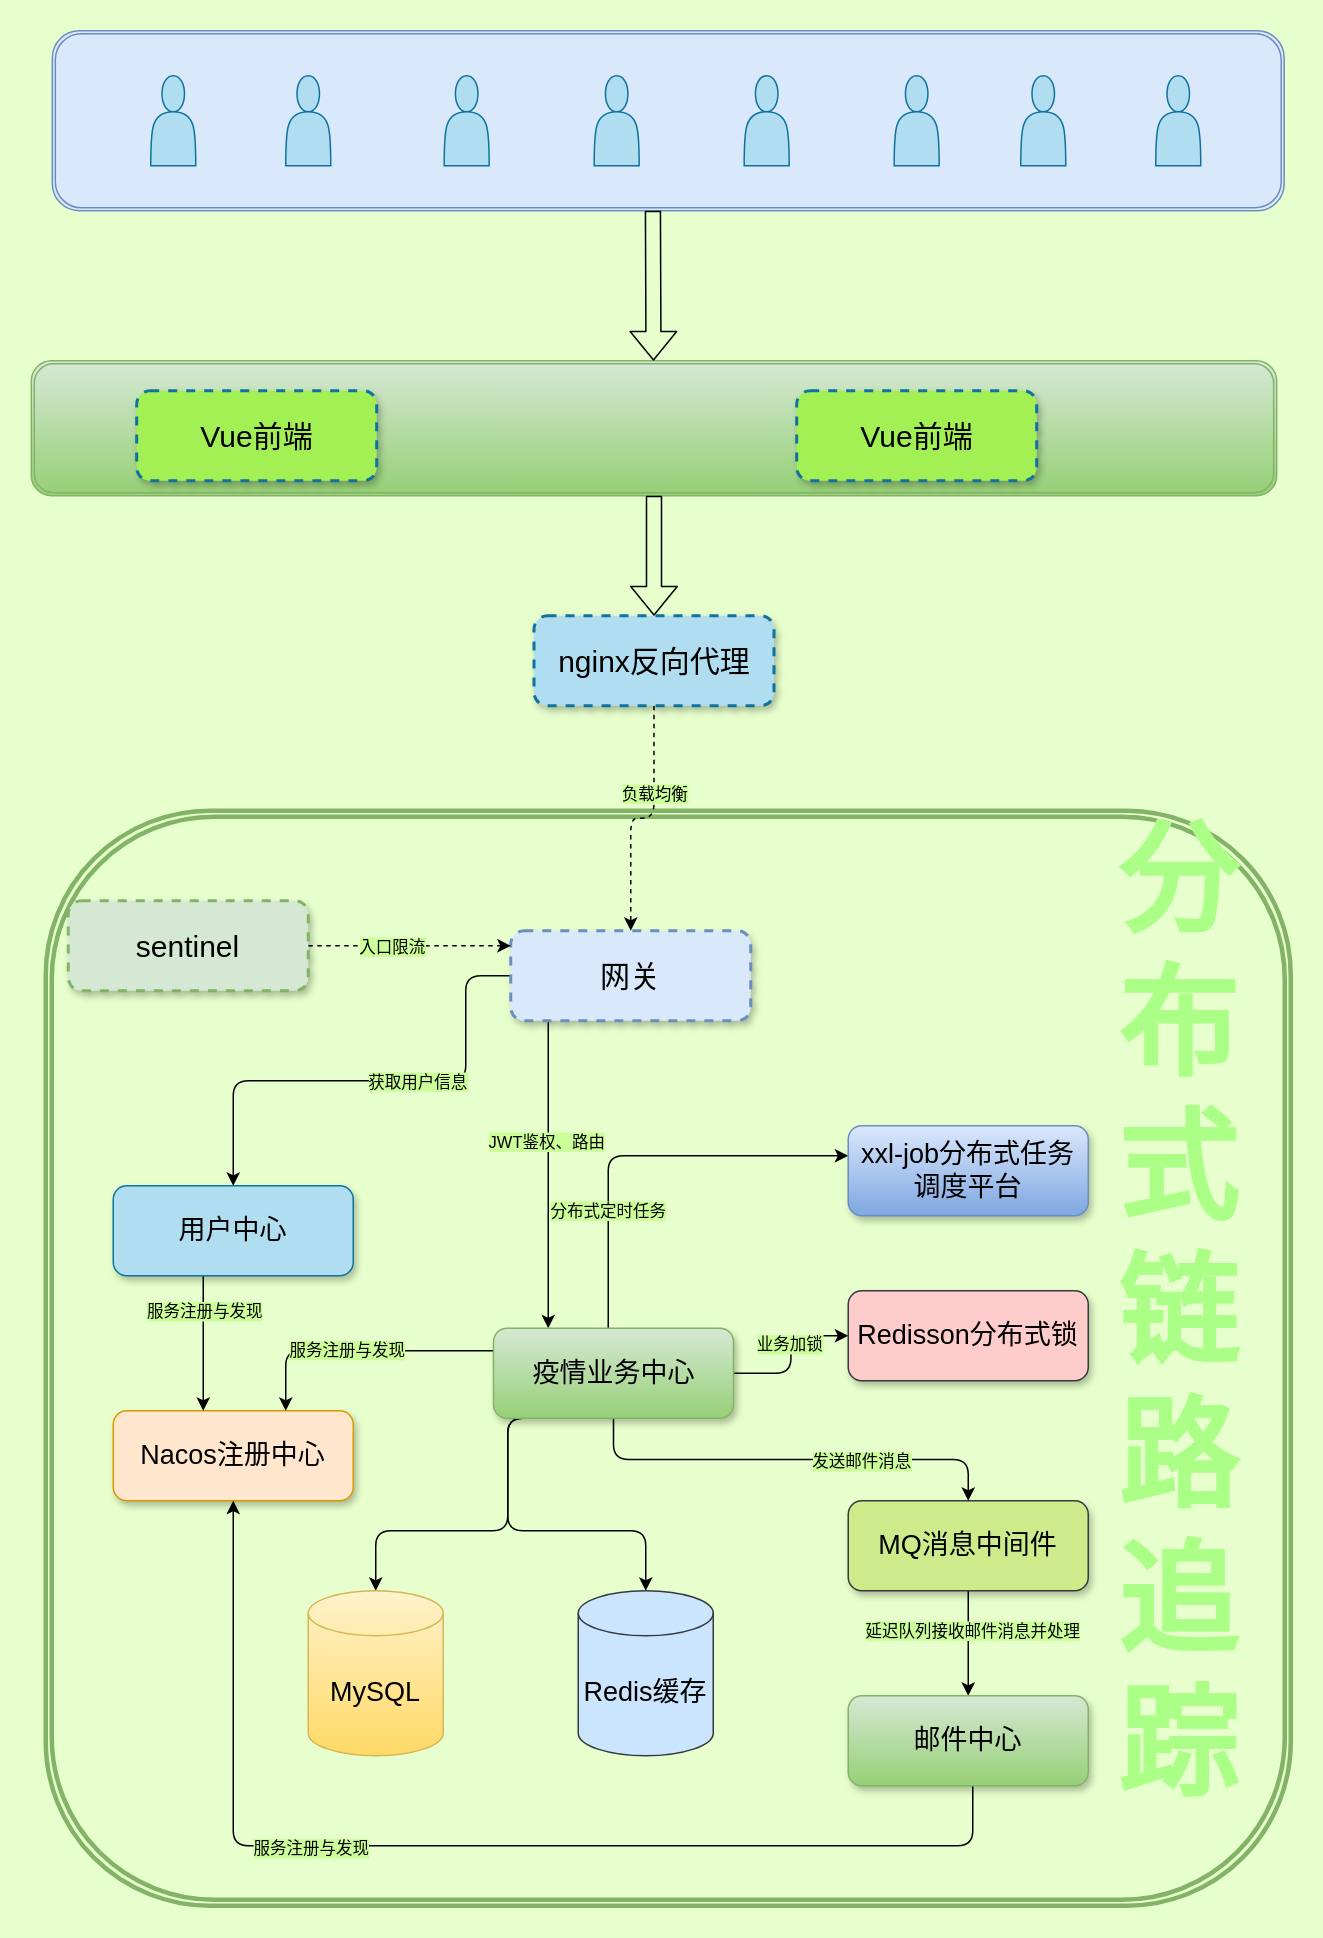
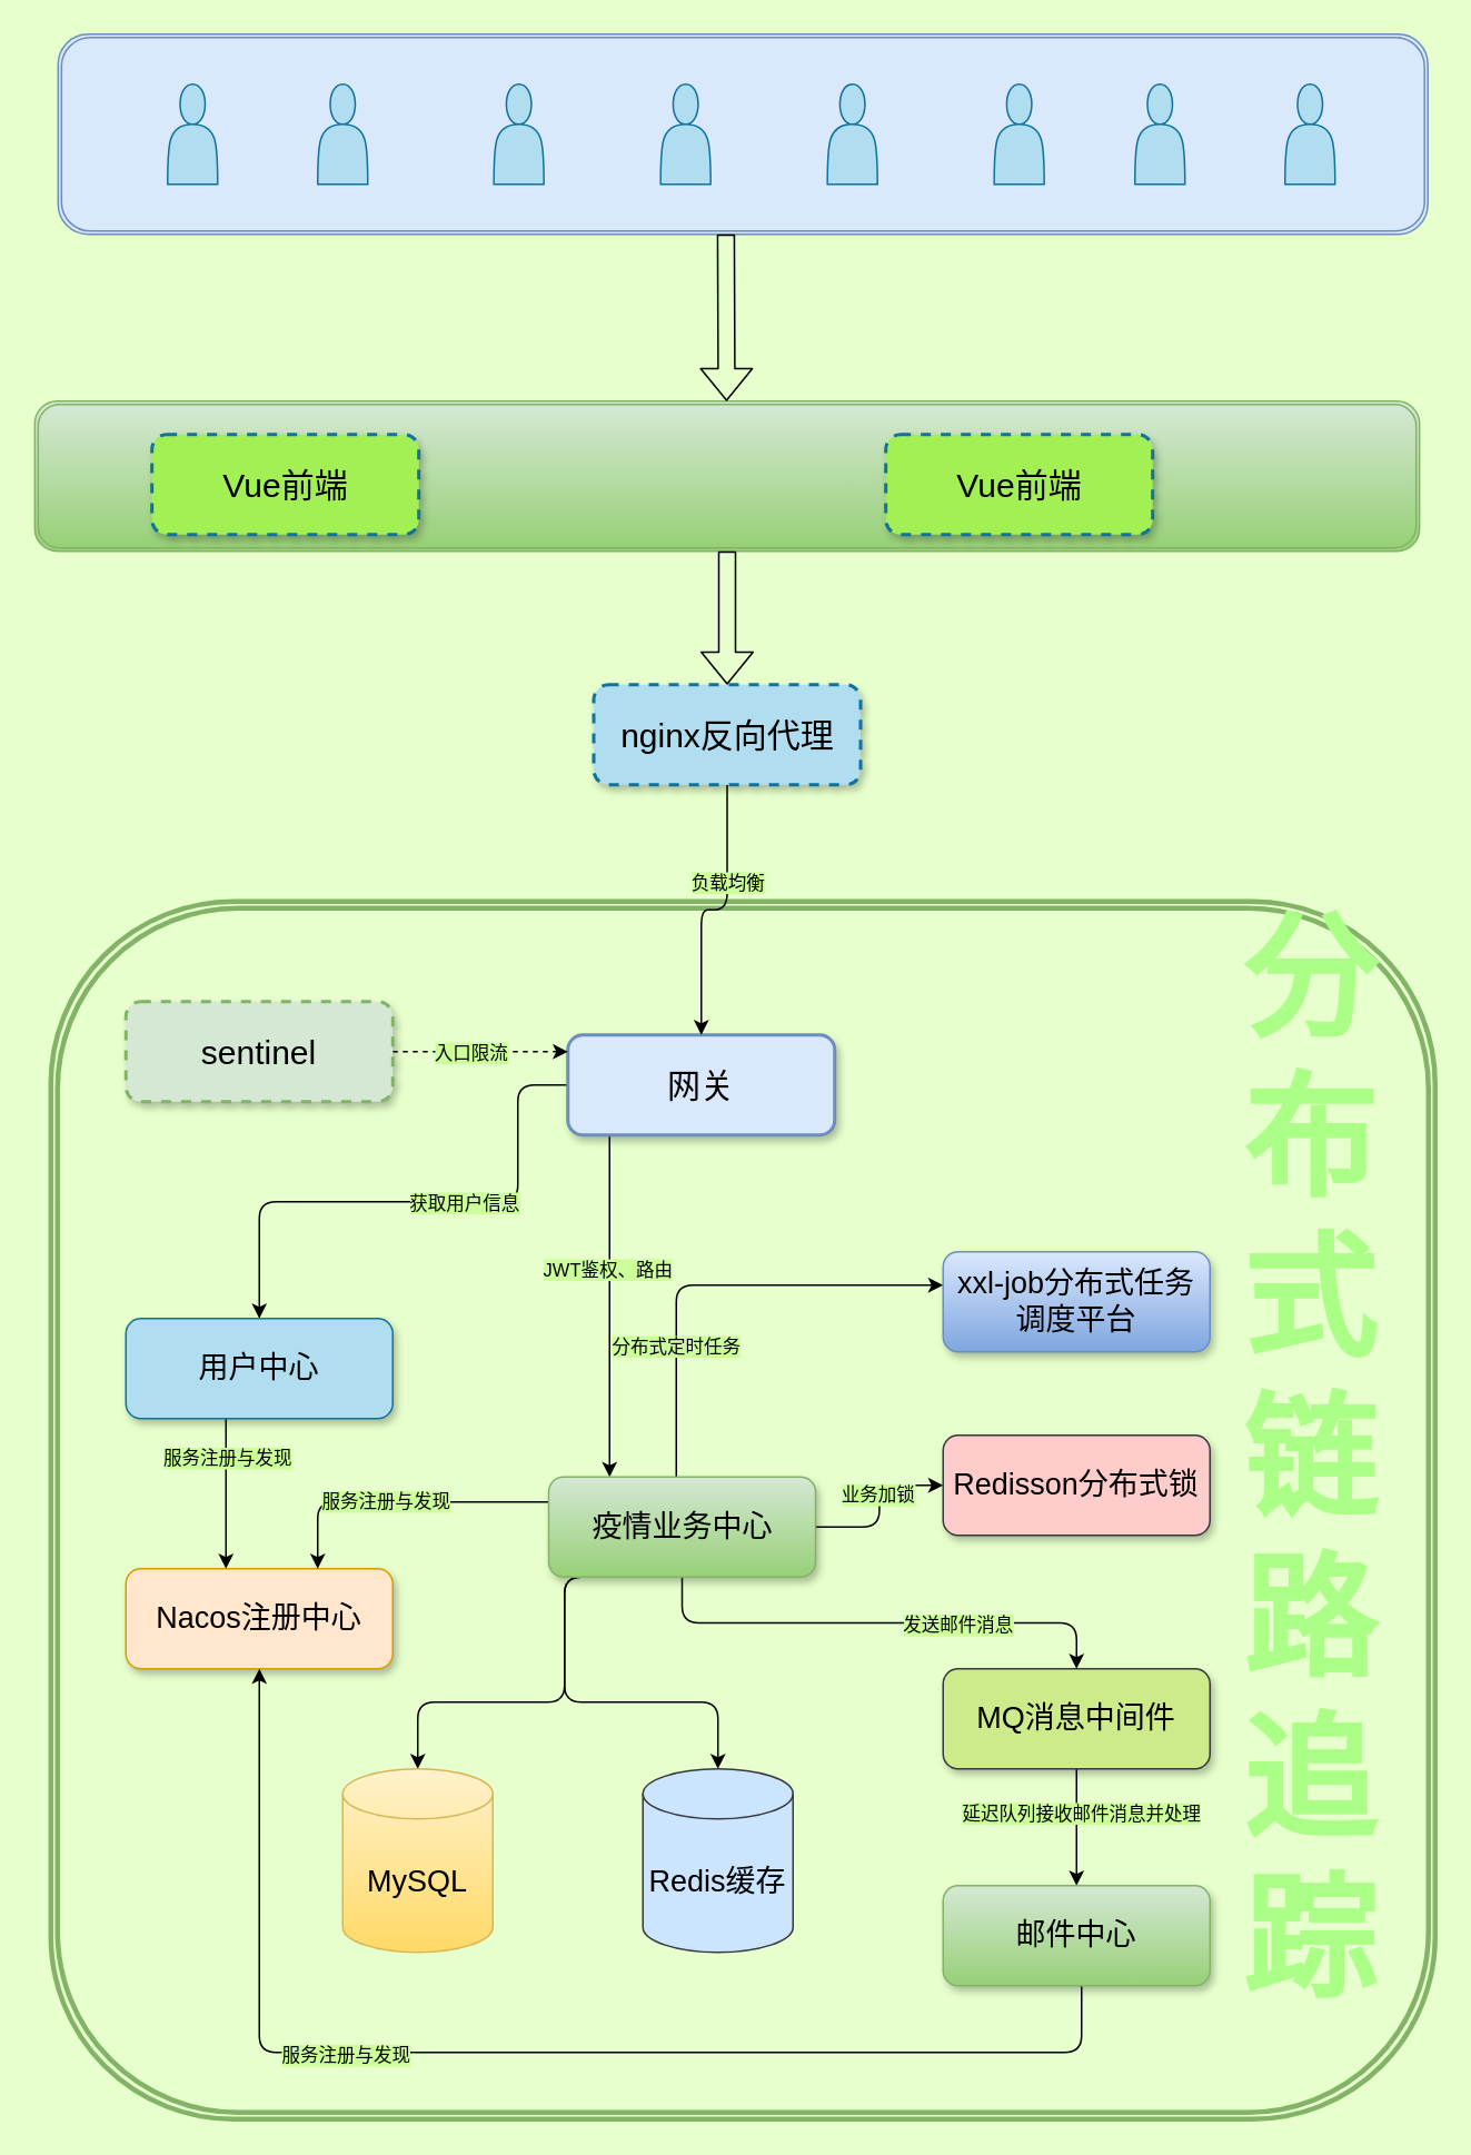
- <mxCell id="39" style="edgeStyle=orthogonalEdgeStyle;rounded=1;orthogonalLoop=1;jettySize=auto;html=1;fontSize=80;fontColor=#ABFF87;dashed=1;" edge="1" parent="1" source="41" target="10"><mxGeometry relative="1" as="geometry"><mxPoint x="431" y="600" as="targetPoint" /><Array as="points" /></mxGeometry></mxCell>
+ <mxCell id="39" style="edgeStyle=orthogonalEdgeStyle;rounded=1;orthogonalLoop=1;jettySize=auto;html=1;fontSize=80;fontColor=#ABFF87;" edge="1" parent="1" source="41" target="10"><mxGeometry relative="1" as="geometry"><mxPoint x="431" y="600" as="targetPoint" /><Array as="points" /></mxGeometry></mxCell>
- <mxCell id="38" value="sentinel" style="whiteSpace=wrap;html=1;shadow=1;fontSize=20;fillColor=#d5e8d4;strokeColor=#82b366;strokeWidth=2;dashed=1;rounded=1;" vertex="1" parent="1"><mxGeometry x="45" y="600" width="160" height="60" as="geometry" /></mxCell>
+ <mxCell id="38" value="sentinel" style="whiteSpace=wrap;html=1;shadow=1;fontSize=20;fillColor=#d5e8d4;strokeColor=#82b366;strokeWidth=2;dashed=1;rounded=1;" vertex="1" parent="1"><mxGeometry x="75" y="600" width="160" height="60" as="geometry" /></mxCell>
- <mxCell id="10" value="网关" style="whiteSpace=wrap;html=1;shadow=1;fontSize=20;fillColor=#dae8fc;strokeColor=#6c8ebf;strokeWidth=2;dashed=1;rounded=1;" parent="1" vertex="1"><mxGeometry x="340" y="620" width="160" height="60" as="geometry" /></mxCell>
+ <mxCell id="10" value="网关" style="whiteSpace=wrap;html=1;shadow=1;fontSize=20;fillColor=#dae8fc;strokeColor=#6c8ebf;strokeWidth=2;dashed=0;rounded=1;" parent="1" vertex="1"><mxGeometry x="340" y="620" width="160" height="60" as="geometry" /></mxCell>
